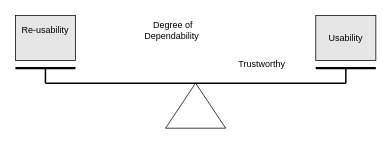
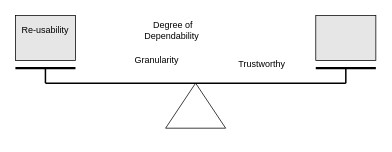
- <mxCell id="11" value="&lt;font style=&quot;font-size: 12px&quot;&gt;Usability&lt;/font&gt;" style="text;html=1;strokeColor=none;fillColor=none;align=center;verticalAlign=middle;whiteSpace=wrap;rounded=0;" vertex="1" parent="1"><mxGeometry x="420" y="40" width="80" height="20" as="geometry" /></mxCell>
+ <mxCell id="12" value="Granularity&amp;nbsp;" style="text;html=1;strokeColor=none;fillColor=none;align=center;verticalAlign=middle;whiteSpace=wrap;rounded=0;" vertex="1" parent="1"><mxGeometry x="170" y="70" width="80" height="20" as="geometry" /></mxCell>
